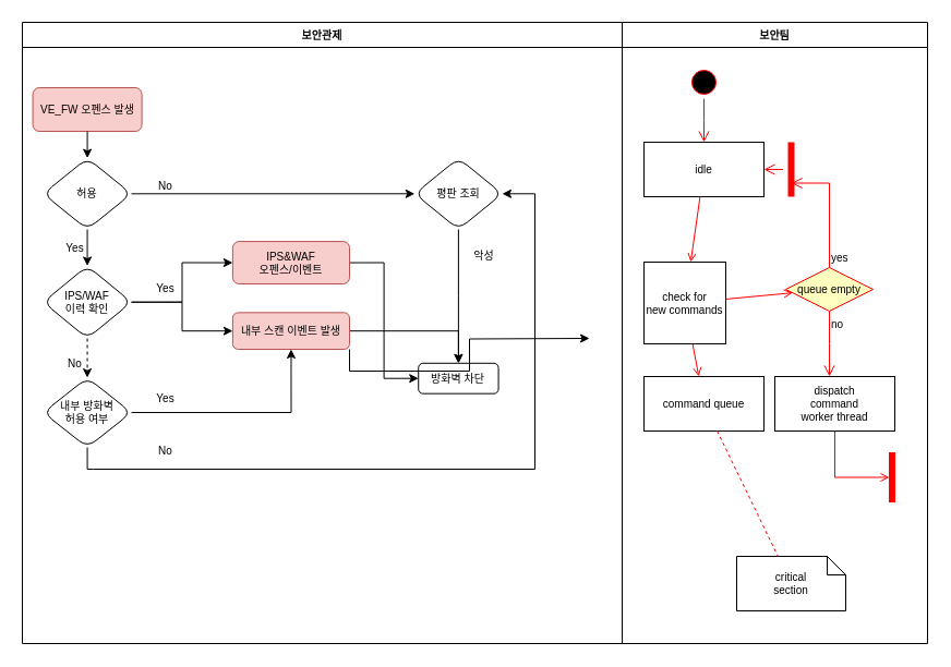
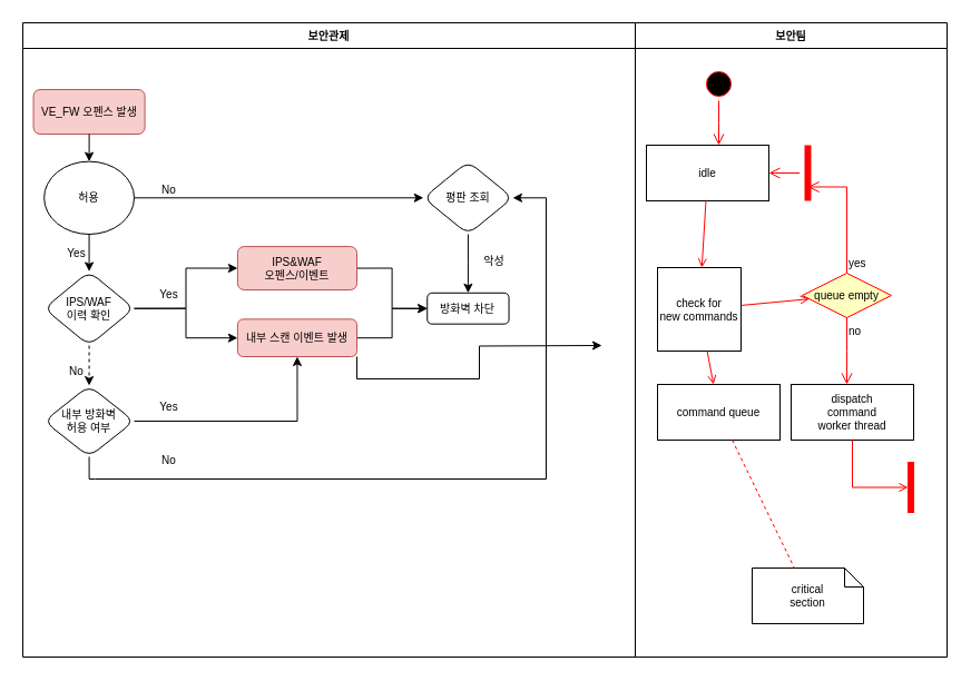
- <mxCell id="33" value="idle" style="fontSize=10;" parent="30" vertex="1"><mxGeometry x="20" y="110" width="110" height="50" as="geometry" /></mxCell>
+ <mxCell id="33" value="idle" style="fontSize=10;" parent="30" vertex="1"><mxGeometry x="10" y="110" width="110" height="50" as="geometry" /></mxCell>
- <mxCell id="4" value="허용" style="rhombus;whiteSpace=wrap;html=1;rounded=1;fontSize=10;" vertex="1" parent="2"><mxGeometry x="19.15" y="124.61" width="80.85" height="65.39" as="geometry" /></mxCell>
+ <mxCell id="4" value="허용" style="ellipse;whiteSpace=wrap;html=1;fontSize=10;" vertex="1" parent="2"><mxGeometry x="19.15" y="124.61" width="80.85" height="65.39" as="geometry" /></mxCell>
- <mxCell id="12" value="방화벽 차단" style="rounded=1;whiteSpace=wrap;html=1;fontSize=10;glass=0;strokeWidth=1;shadow=0;" vertex="1" parent="2"><mxGeometry x="363.23" y="312.79" width="73.34" height="27.88" as="geometry" /></mxCell>
+ <mxCell id="12" value="방화벽 차단" style="rounded=1;whiteSpace=wrap;html=1;fontSize=10;glass=0;strokeWidth=1;shadow=0;" vertex="1" parent="2"><mxGeometry x="363.23" y="242.79" width="73.34" height="27.88" as="geometry" /></mxCell>
